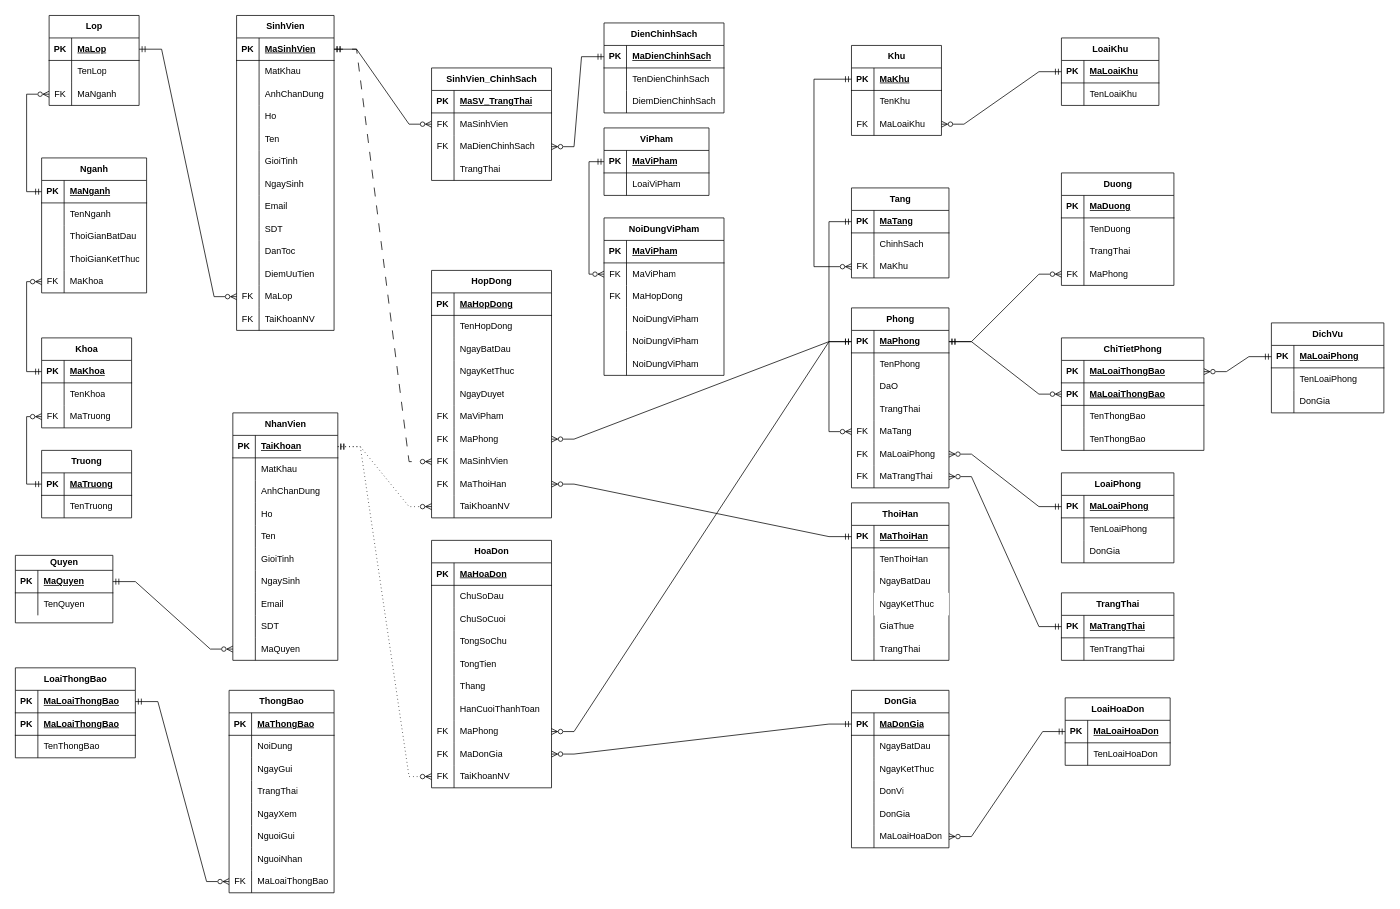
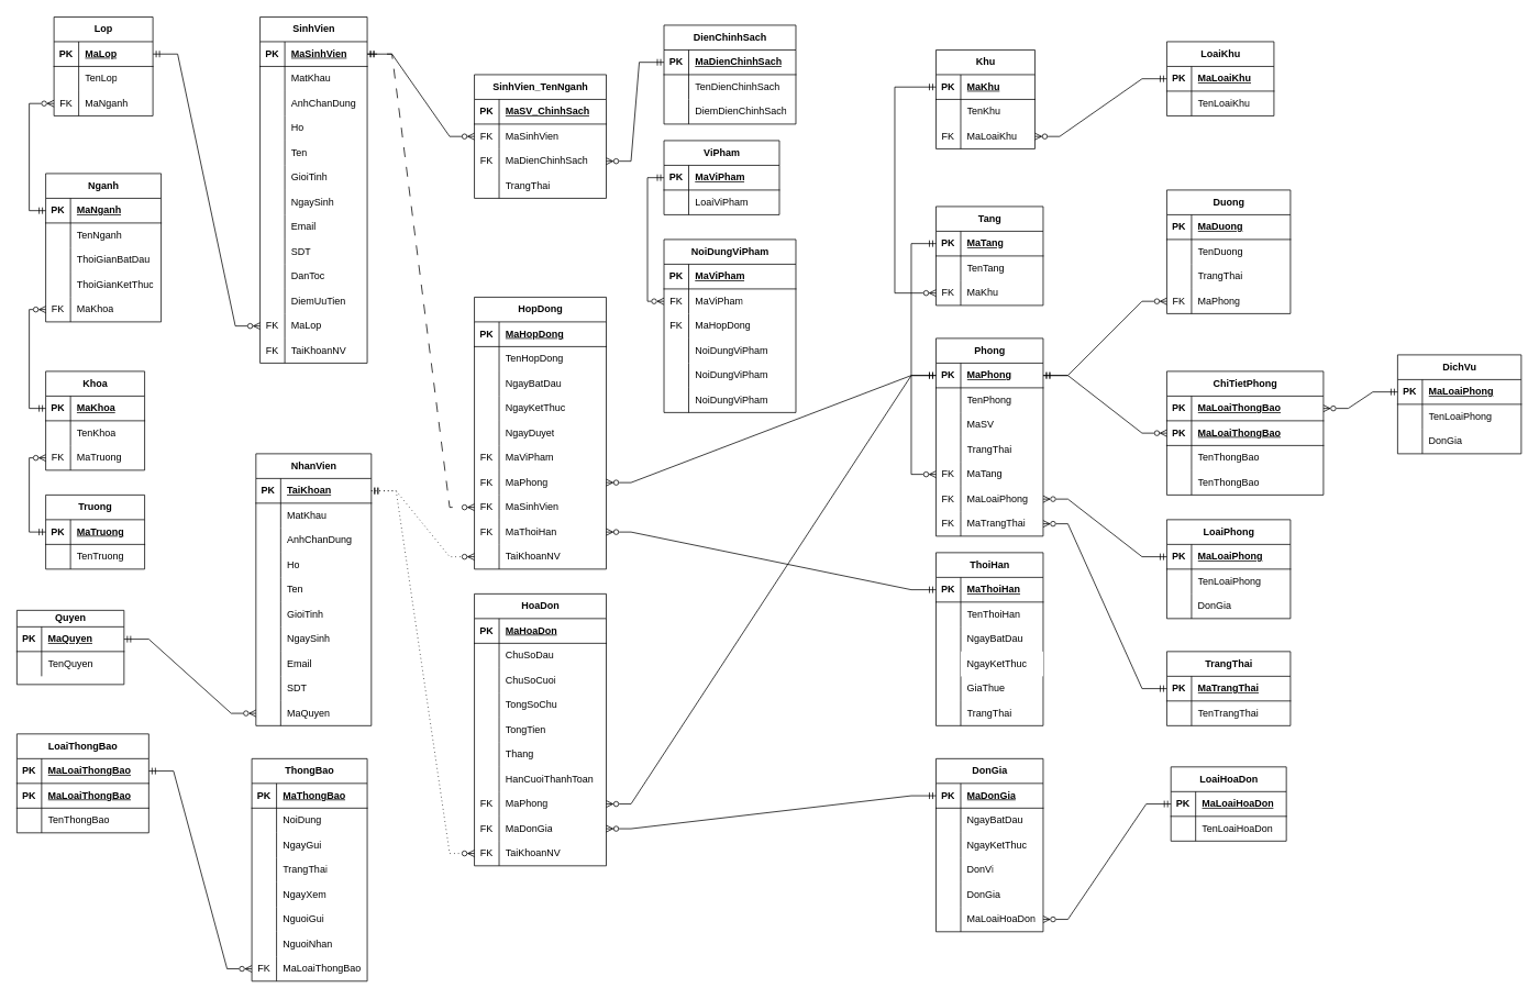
- <mxCell id="179" value="SinhVien_ChinhSach" style="shape=table;startSize=30;container=1;collapsible=1;childLayout=tableLayout;fixedRows=1;rowLines=0;fontStyle=1;align=center;resizeLast=1;html=1;" parent="1" vertex="1"><mxGeometry y="90" width="160" height="150" as="geometry" x="575" /></mxCell>
+ <mxCell id="179" value="SinhVien_TenNganh" style="shape=table;startSize=30;container=1;collapsible=1;childLayout=tableLayout;fixedRows=1;rowLines=0;fontStyle=1;align=center;resizeLast=1;html=1;" parent="1" vertex="1"><mxGeometry y="90" width="160" height="150" as="geometry" x="575" /></mxCell>
- <mxCell id="182" value="MaSV_TrangThai" style="shape=partialRectangle;connectable=0;fillColor=none;top=0;left=0;bottom=0;right=0;align=left;spacingLeft=6;fontStyle=5;overflow=hidden;whiteSpace=wrap;html=1;" parent="180" vertex="1"><mxGeometry x="30" width="130" height="30" as="geometry"><mxRectangle width="130" height="30" as="alternateBounds" /></mxGeometry></mxCell>
+ <mxCell id="182" value="MaSV_ChinhSach" style="shape=partialRectangle;connectable=0;fillColor=none;top=0;left=0;bottom=0;right=0;align=left;spacingLeft=6;fontStyle=5;overflow=hidden;whiteSpace=wrap;html=1;" parent="180" vertex="1"><mxGeometry x="30" width="130" height="30" as="geometry"><mxRectangle width="130" height="30" as="alternateBounds" /></mxGeometry></mxCell>
- <mxCell id="89" value="ChinhSach" style="shape=partialRectangle;connectable=0;fillColor=none;top=0;left=0;bottom=0;right=0;align=left;spacingLeft=6;overflow=hidden;whiteSpace=wrap;html=1;" parent="87" vertex="1"><mxGeometry x="30" width="100" height="30" as="geometry"><mxRectangle width="100" height="30" as="alternateBounds" /></mxGeometry></mxCell>
+ <mxCell id="89" value="TenTang" style="shape=partialRectangle;connectable=0;fillColor=none;top=0;left=0;bottom=0;right=0;align=left;spacingLeft=6;overflow=hidden;whiteSpace=wrap;html=1;" parent="87" vertex="1"><mxGeometry x="30" width="100" height="30" as="geometry"><mxRectangle width="100" height="30" as="alternateBounds" /></mxGeometry></mxCell>
- <mxCell id="70" value="DaO" style="shape=partialRectangle;connectable=0;fillColor=none;top=0;left=0;bottom=0;right=0;align=left;spacingLeft=6;overflow=hidden;whiteSpace=wrap;html=1;" parent="68" vertex="1"><mxGeometry x="30" width="100" height="30" as="geometry"><mxRectangle width="100" height="30" as="alternateBounds" /></mxGeometry></mxCell>
+ <mxCell id="70" value="MaSV" style="shape=partialRectangle;connectable=0;fillColor=none;top=0;left=0;bottom=0;right=0;align=left;spacingLeft=6;overflow=hidden;whiteSpace=wrap;html=1;" parent="68" vertex="1"><mxGeometry x="30" width="100" height="30" as="geometry"><mxRectangle width="100" height="30" as="alternateBounds" /></mxGeometry></mxCell>
